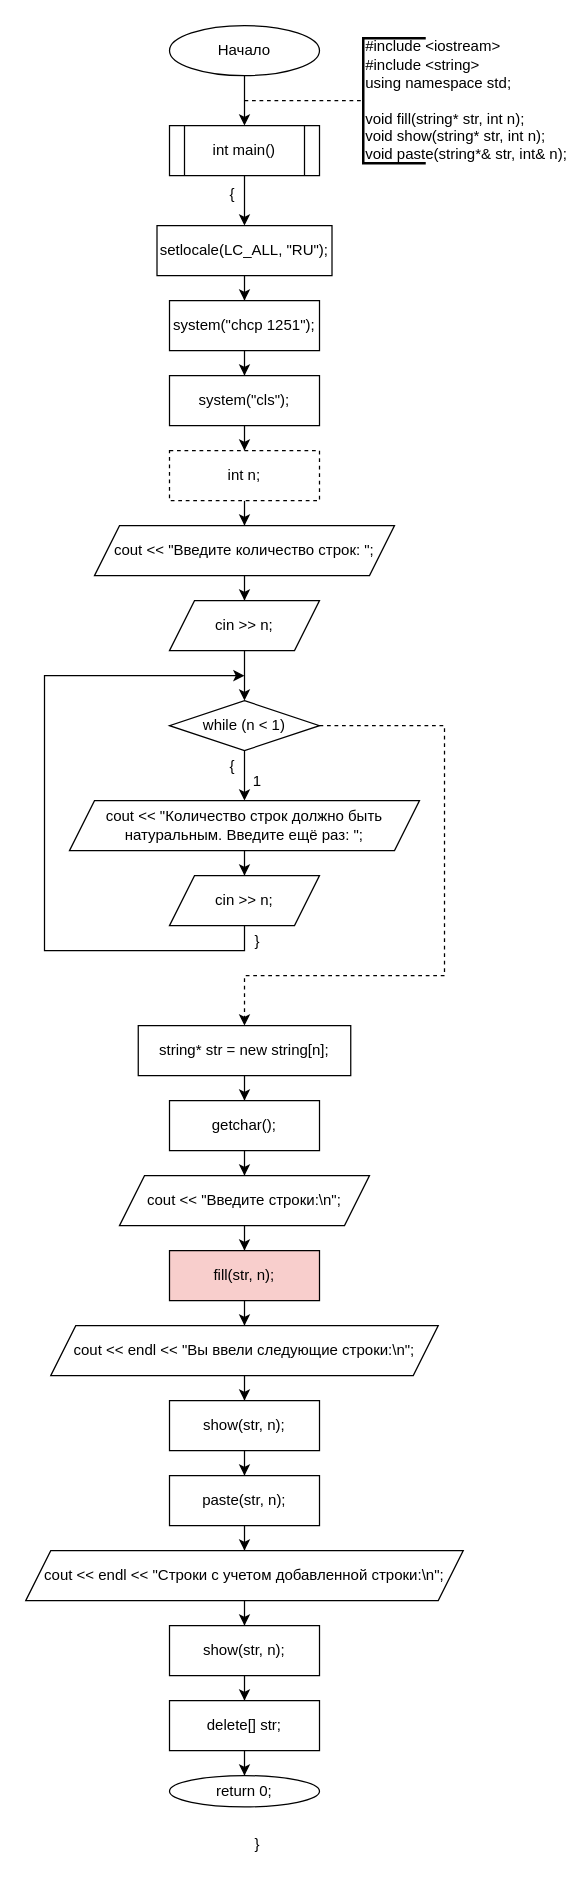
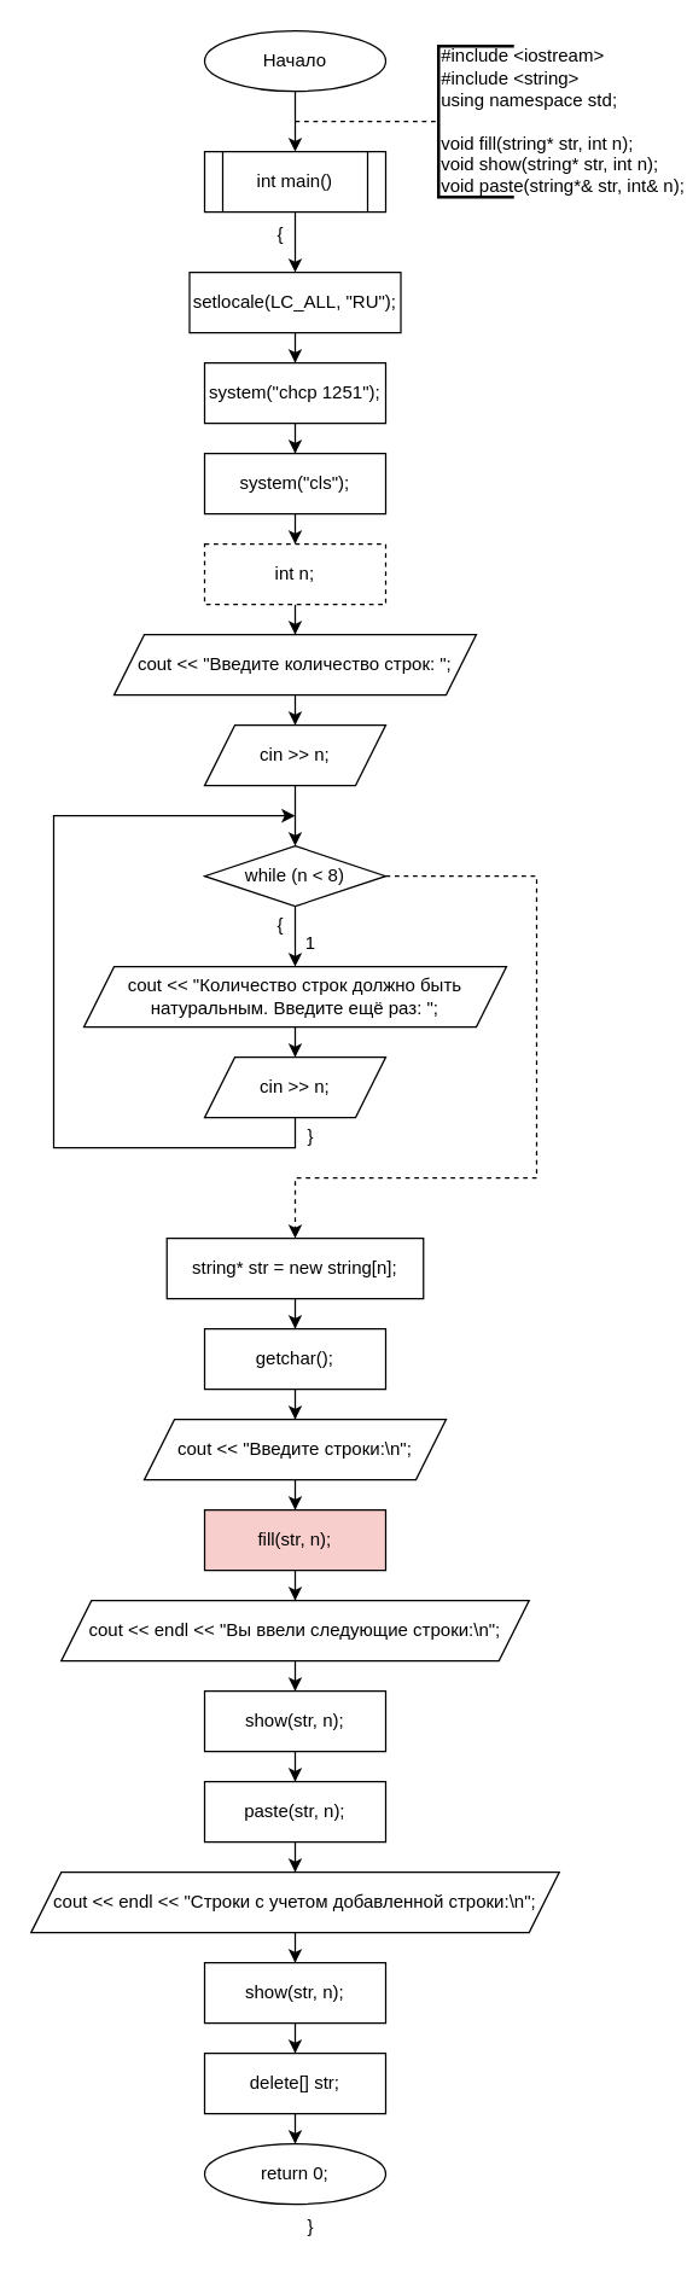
- <mxCell id="22" value="while (n &amp;lt; 1)" style="rhombus;whiteSpace=wrap;html=1;" vertex="1" parent="1"><mxGeometry x="135" y="560" width="120" height="40" as="geometry" /></mxCell>
+ <mxCell id="22" value="while (n &amp;lt; 8)" style="rhombus;whiteSpace=wrap;html=1;" vertex="1" parent="1"><mxGeometry x="135" y="560" width="120" height="40" as="geometry" /></mxCell>
- <mxCell id="51" value="return 0;" style="ellipse;whiteSpace=wrap;html=1;" vertex="1" parent="1"><mxGeometry x="135" y="1420" width="120" height="25" as="geometry" /></mxCell>
+ <mxCell id="51" value="return 0;" style="ellipse;whiteSpace=wrap;html=1;" vertex="1" parent="1"><mxGeometry x="135" y="1420" width="120" height="40" as="geometry" /></mxCell>
